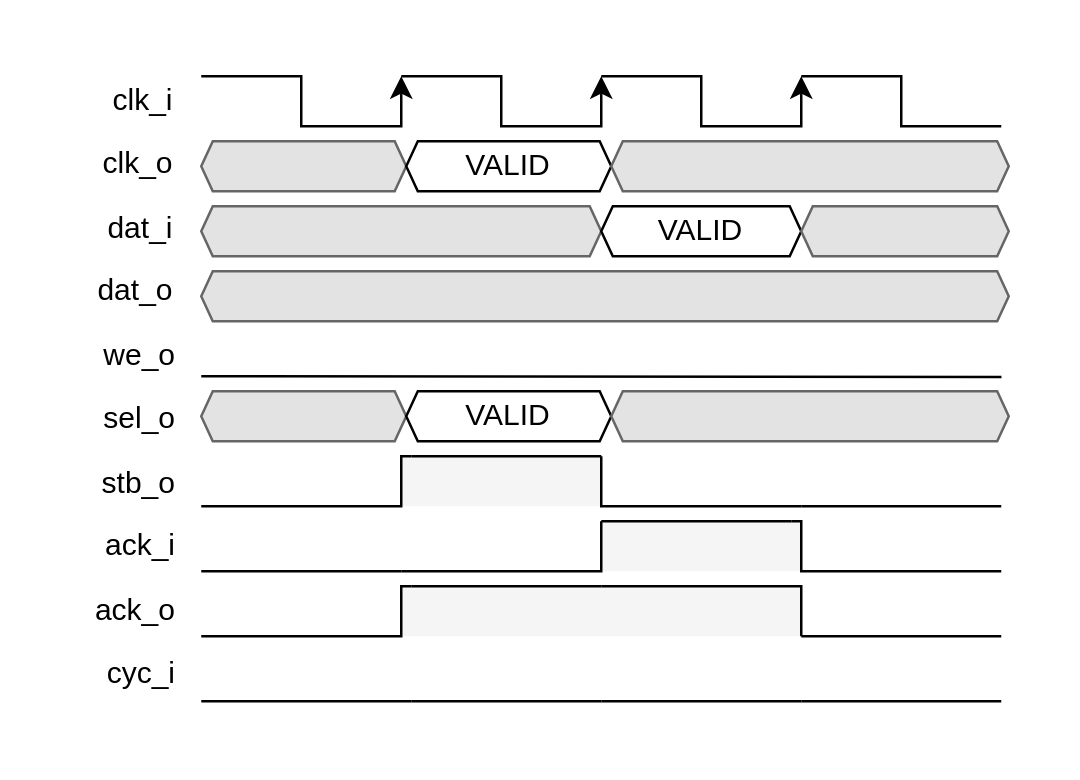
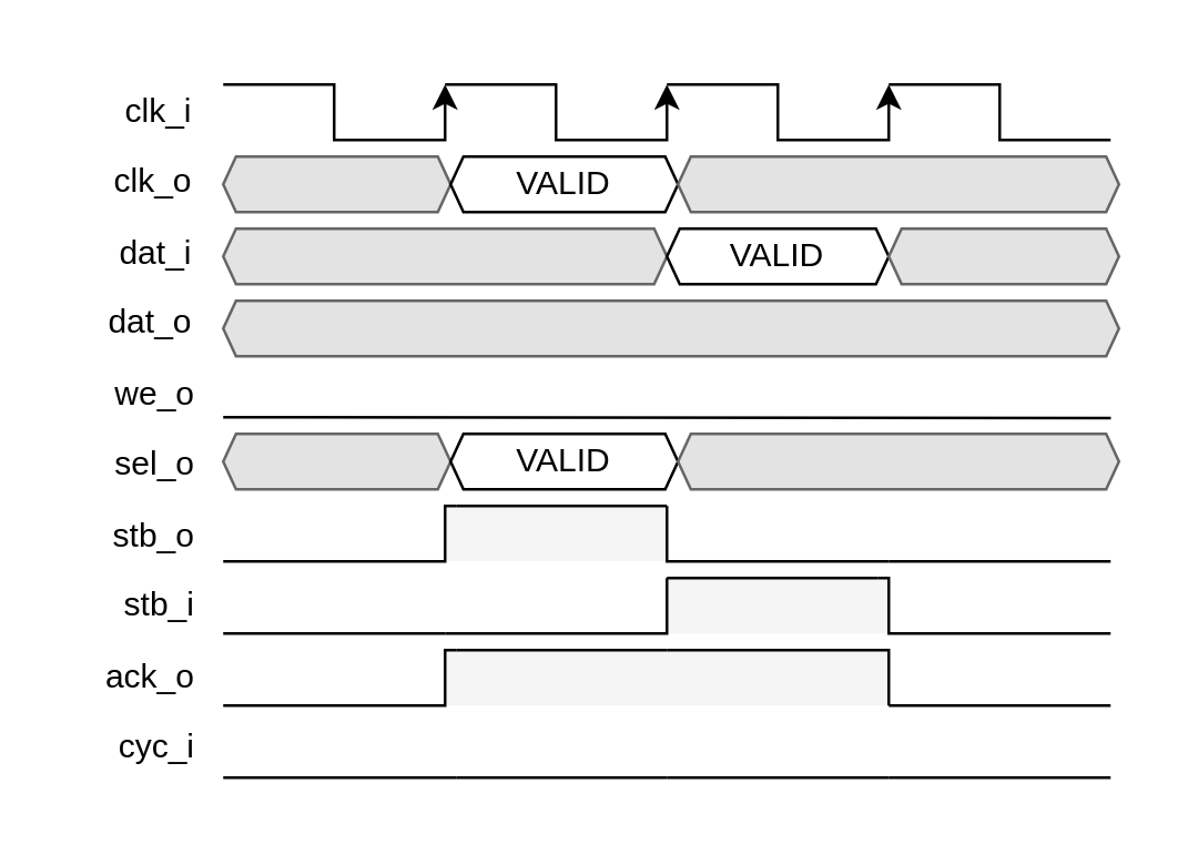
- <mxCell id="52" value="ack_i" style="text;html=1;align=right;verticalAlign=middle;resizable=0;points=[];autosize=1;strokeColor=none;fillColor=none;" vertex="1" parent="1"><mxGeometry x="21" y="203" width="50" height="30" as="geometry" /></mxCell>
+ <mxCell id="52" value="stb_i" style="text;html=1;align=right;verticalAlign=middle;resizable=0;points=[];autosize=1;strokeColor=none;fillColor=none;" vertex="1" parent="1"><mxGeometry x="21" y="203" width="50" height="30" as="geometry" /></mxCell>
